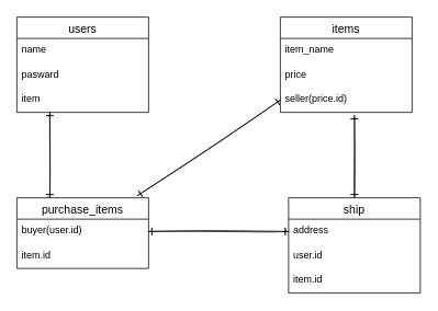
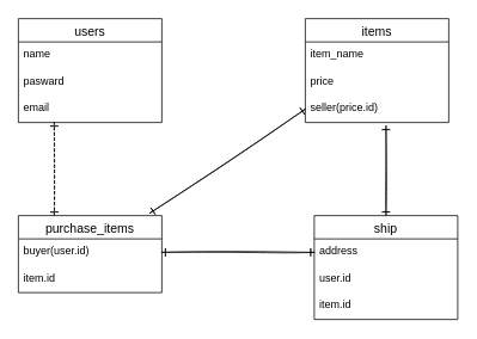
- <mxCell id="5" value="item" style="text;strokeColor=none;fillColor=none;spacingLeft=4;spacingRight=4;overflow=hidden;rotatable=0;points=[[0,0.5],[1,0.5]];portConstraint=eastwest;fontSize=12;" vertex="1" parent="2"><mxGeometry y="86" width="160" height="30" as="geometry" /></mxCell>
+ <mxCell id="5" value="email" style="text;strokeColor=none;fillColor=none;spacingLeft=4;spacingRight=4;overflow=hidden;rotatable=0;points=[[0,0.5],[1,0.5]];portConstraint=eastwest;fontSize=12;" vertex="1" parent="2"><mxGeometry y="86" width="160" height="30" as="geometry" /></mxCell>
- <mxCell id="10" style="edgeStyle=none;sketch=1;html=1;exitX=0.25;exitY=0;exitDx=0;exitDy=0;entryX=0.25;entryY=1;entryDx=0;entryDy=0;endArrow=ERone;endFill=0;startArrow=ERone;startFill=0;" edge="1" parent="1" source="11" target="2"><mxGeometry relative="1" as="geometry" /></mxCell>
+ <mxCell id="10" style="edgeStyle=none;sketch=1;html=1;exitX=0.25;exitY=0;exitDx=0;exitDy=0;entryX=0.25;entryY=1;entryDx=0;entryDy=0;endArrow=ERone;endFill=0;startArrow=ERone;startFill=0;dashed=1;" edge="1" parent="1" source="11" target="2"><mxGeometry relative="1" as="geometry" /></mxCell>
